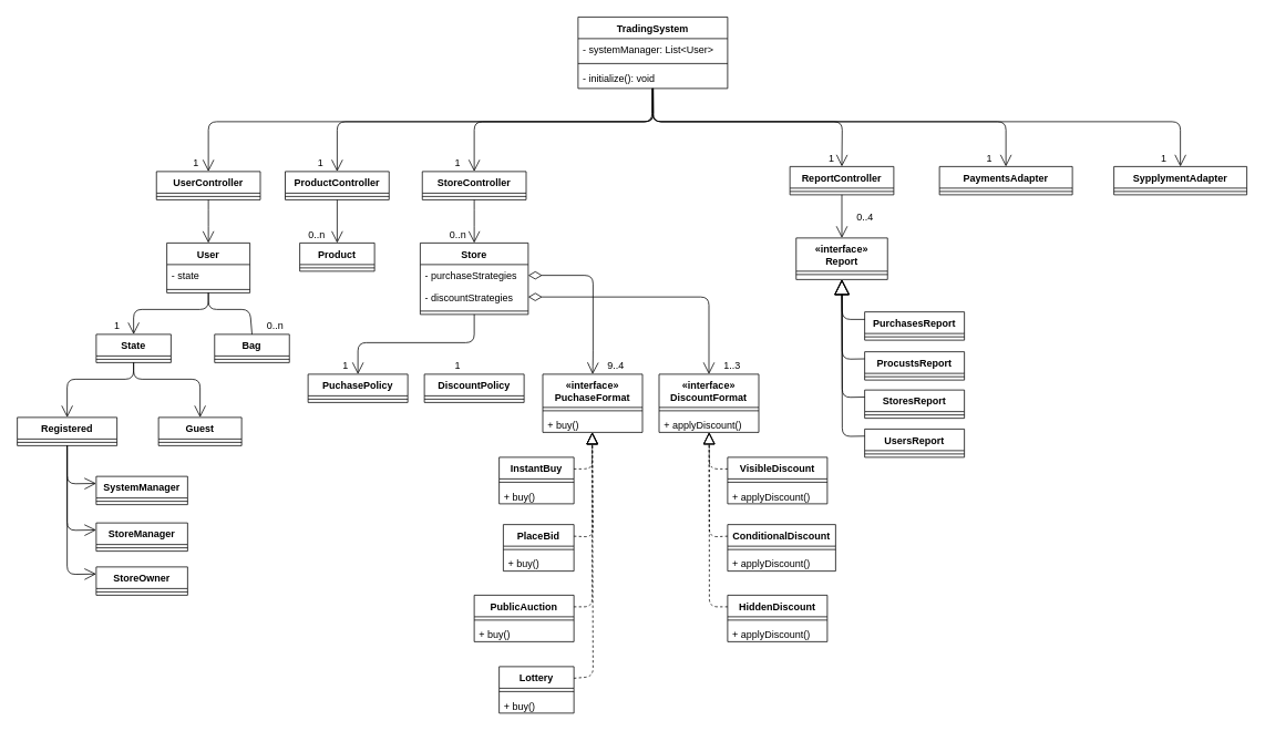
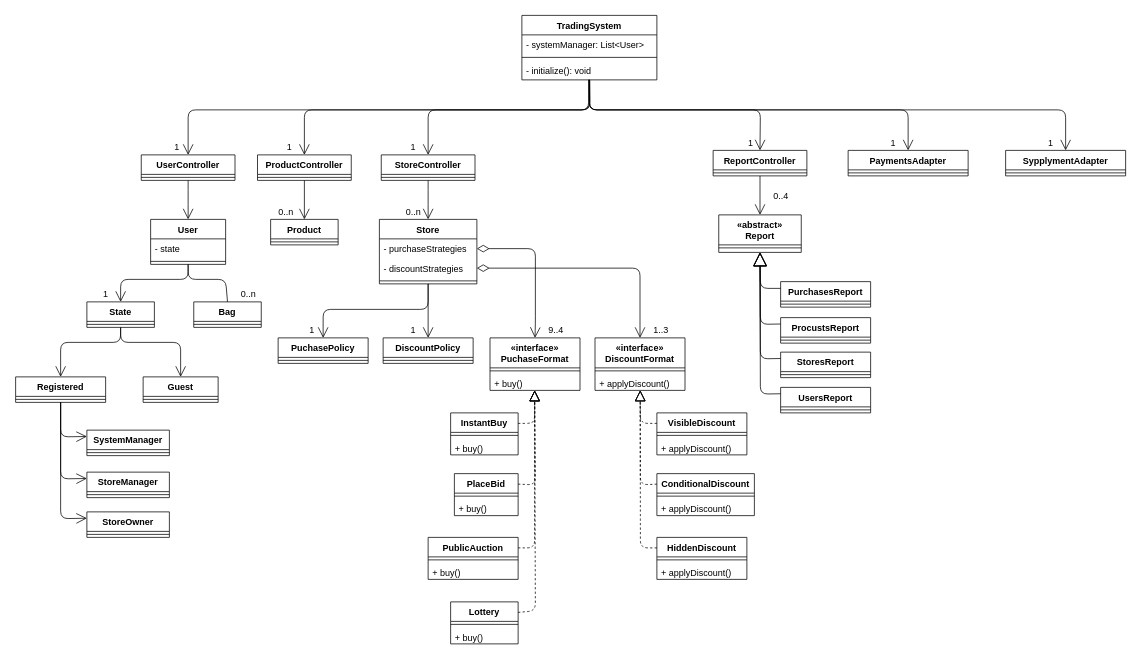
- <mxCell id="88" value="«interface»&#10;Report" style="swimlane;fontStyle=1;align=center;verticalAlign=top;childLayout=stackLayout;horizontal=1;startSize=40;horizontalStack=0;resizeParent=1;resizeLast=0;collapsible=1;marginBottom=0;rounded=0;shadow=0;strokeWidth=1;" vertex="1" parent="1"><mxGeometry x="957.5" y="286" width="110" height="50" as="geometry"><mxRectangle x="340" y="380" width="170" height="26" as="alternateBounds" /></mxGeometry></mxCell>
+ <mxCell id="88" value="«abstract»&#10;Report" style="swimlane;fontStyle=1;align=center;verticalAlign=top;childLayout=stackLayout;horizontal=1;startSize=40;horizontalStack=0;resizeParent=1;resizeLast=0;collapsible=1;marginBottom=0;rounded=0;shadow=0;strokeWidth=1;" vertex="1" parent="1"><mxGeometry x="957.5" y="286" width="110" height="50" as="geometry"><mxRectangle x="340" y="380" width="170" height="26" as="alternateBounds" /></mxGeometry></mxCell>
+ <mxCell id="68" value="" style="endArrow=open;endFill=1;endSize=12;html=1;exitX=0.5;exitY=1;exitDx=0;exitDy=0;entryX=0.5;entryY=0;entryDx=0;entryDy=0;" parent="1" source="29" target="41" edge="1"><mxGeometry width="160" relative="1" as="geometry"><mxPoint x="642.5" y="498" as="sourcePoint" /><mxPoint x="772.5" y="748" as="targetPoint" /><Array as="points" /></mxGeometry></mxCell>
